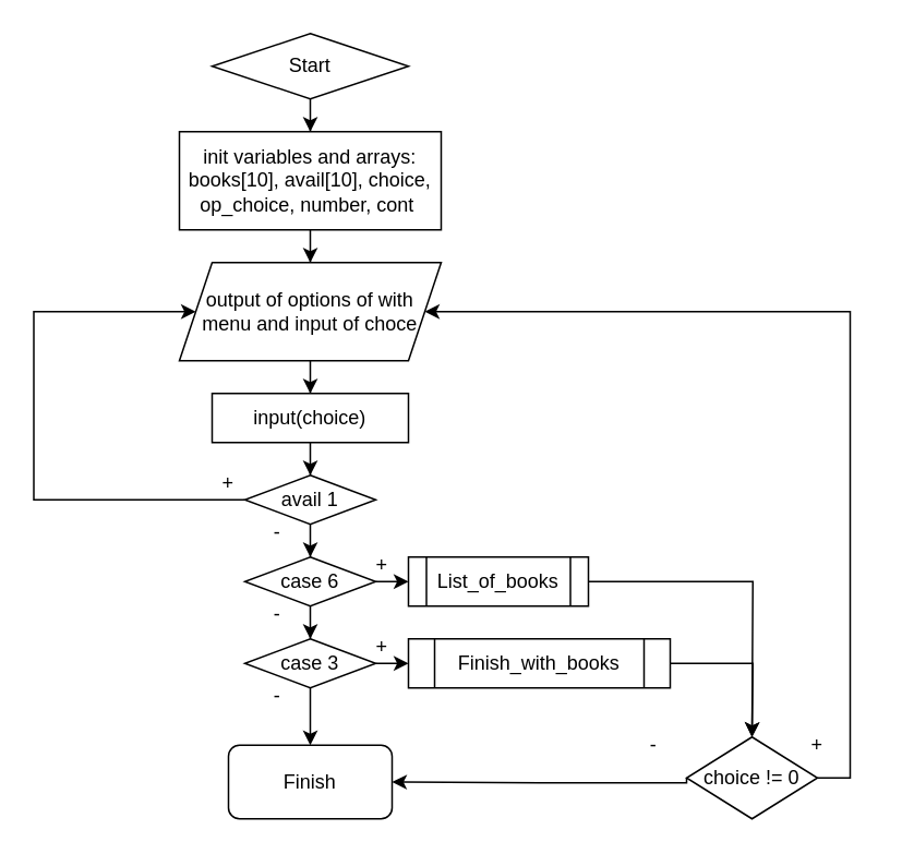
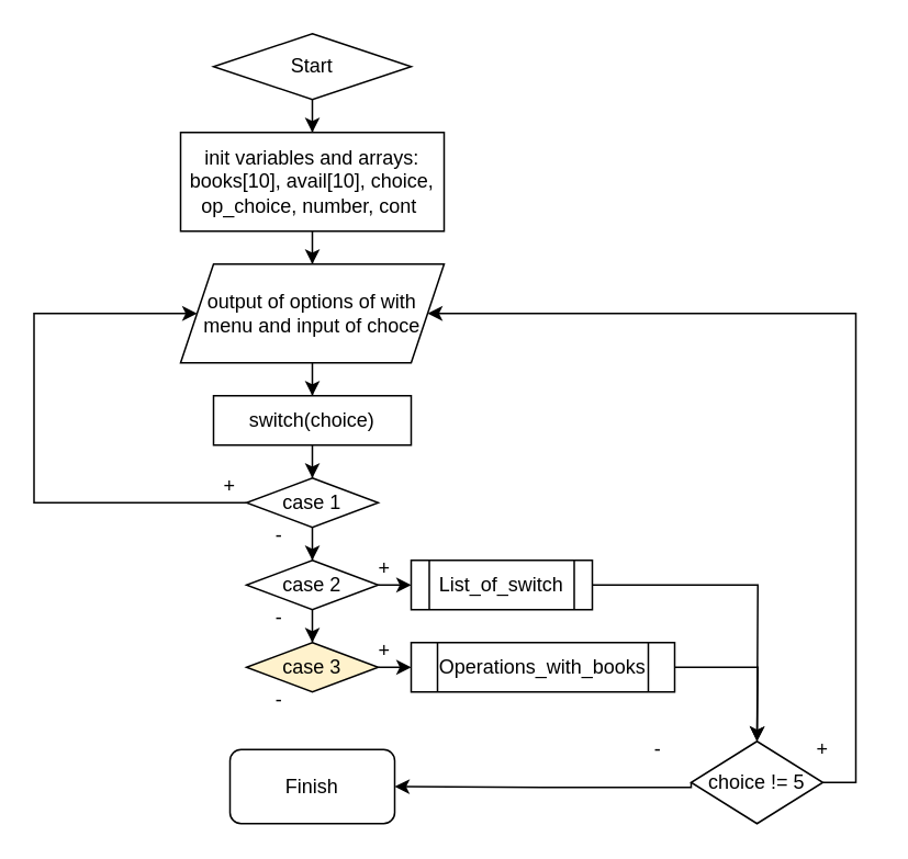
- <mxCell id="9" value="input(choice)" style="whiteSpace=wrap;html=1;" vertex="1" parent="1"><mxGeometry x="129" y="240" width="120" height="30" as="geometry" /></mxCell>
+ <mxCell id="9" value="switch(choice)" style="whiteSpace=wrap;html=1;" vertex="1" parent="1"><mxGeometry x="129" y="240" width="120" height="30" as="geometry" /></mxCell>
- <mxCell id="12" value="avail 1" style="rhombus;whiteSpace=wrap;html=1;" vertex="1" parent="1"><mxGeometry x="149" y="290" width="80" height="30" as="geometry" /></mxCell>
+ <mxCell id="12" value="case 1" style="rhombus;whiteSpace=wrap;html=1;" vertex="1" parent="1"><mxGeometry x="149" y="290" width="80" height="30" as="geometry" /></mxCell>
- <mxCell id="15" value="case 6" style="rhombus;whiteSpace=wrap;html=1;" vertex="1" parent="1"><mxGeometry x="149" y="340" width="80" height="30" as="geometry" /></mxCell>
+ <mxCell id="15" value="case 2" style="rhombus;whiteSpace=wrap;html=1;" vertex="1" parent="1"><mxGeometry x="149" y="340" width="80" height="30" as="geometry" /></mxCell>
- <mxCell id="20" value="List_of_books" style="shape=process;whiteSpace=wrap;html=1;backgroundOutline=1;" vertex="1" parent="1"><mxGeometry x="249" y="340" width="110" height="30" as="geometry" /></mxCell>
+ <mxCell id="20" value="List_of_switch" style="shape=process;whiteSpace=wrap;html=1;backgroundOutline=1;" vertex="1" parent="1"><mxGeometry x="249" y="340" width="110" height="30" as="geometry" /></mxCell>
- <mxCell id="18" value="case 3" style="rhombus;whiteSpace=wrap;html=1;" vertex="1" parent="1"><mxGeometry x="149" y="390" width="80" height="30" as="geometry" /></mxCell>
+ <mxCell id="18" value="case 3" style="rhombus;whiteSpace=wrap;html=1;fillColor=#fff2cc;" vertex="1" parent="1"><mxGeometry x="149" y="390" width="80" height="30" as="geometry" /></mxCell>
- <mxCell id="22" value="Finish_with_books" style="shape=process;whiteSpace=wrap;html=1;backgroundOutline=1;" vertex="1" parent="1"><mxGeometry x="249" y="390" width="160" height="30" as="geometry" /></mxCell>
+ <mxCell id="22" value="Operations_with_books" style="shape=process;whiteSpace=wrap;html=1;backgroundOutline=1;" vertex="1" parent="1"><mxGeometry x="249" y="390" width="160" height="30" as="geometry" /></mxCell>
- <mxCell id="17" value="" style="edgeStyle=orthogonalEdgeStyle;rounded=0;orthogonalLoop=1;jettySize=auto;html=1;" edge="1" parent="1" source="18" target="26"><mxGeometry relative="1" as="geometry" /></mxCell>
- <mxCell id="25" value="choice != 0" style="rhombus;whiteSpace=wrap;html=1;" vertex="1" parent="1"><mxGeometry x="419" y="450" width="80" height="50" as="geometry" /></mxCell>
+ <mxCell id="25" value="choice != 5" style="rhombus;whiteSpace=wrap;html=1;" vertex="1" parent="1"><mxGeometry x="419" y="450" width="80" height="50" as="geometry" /></mxCell>
